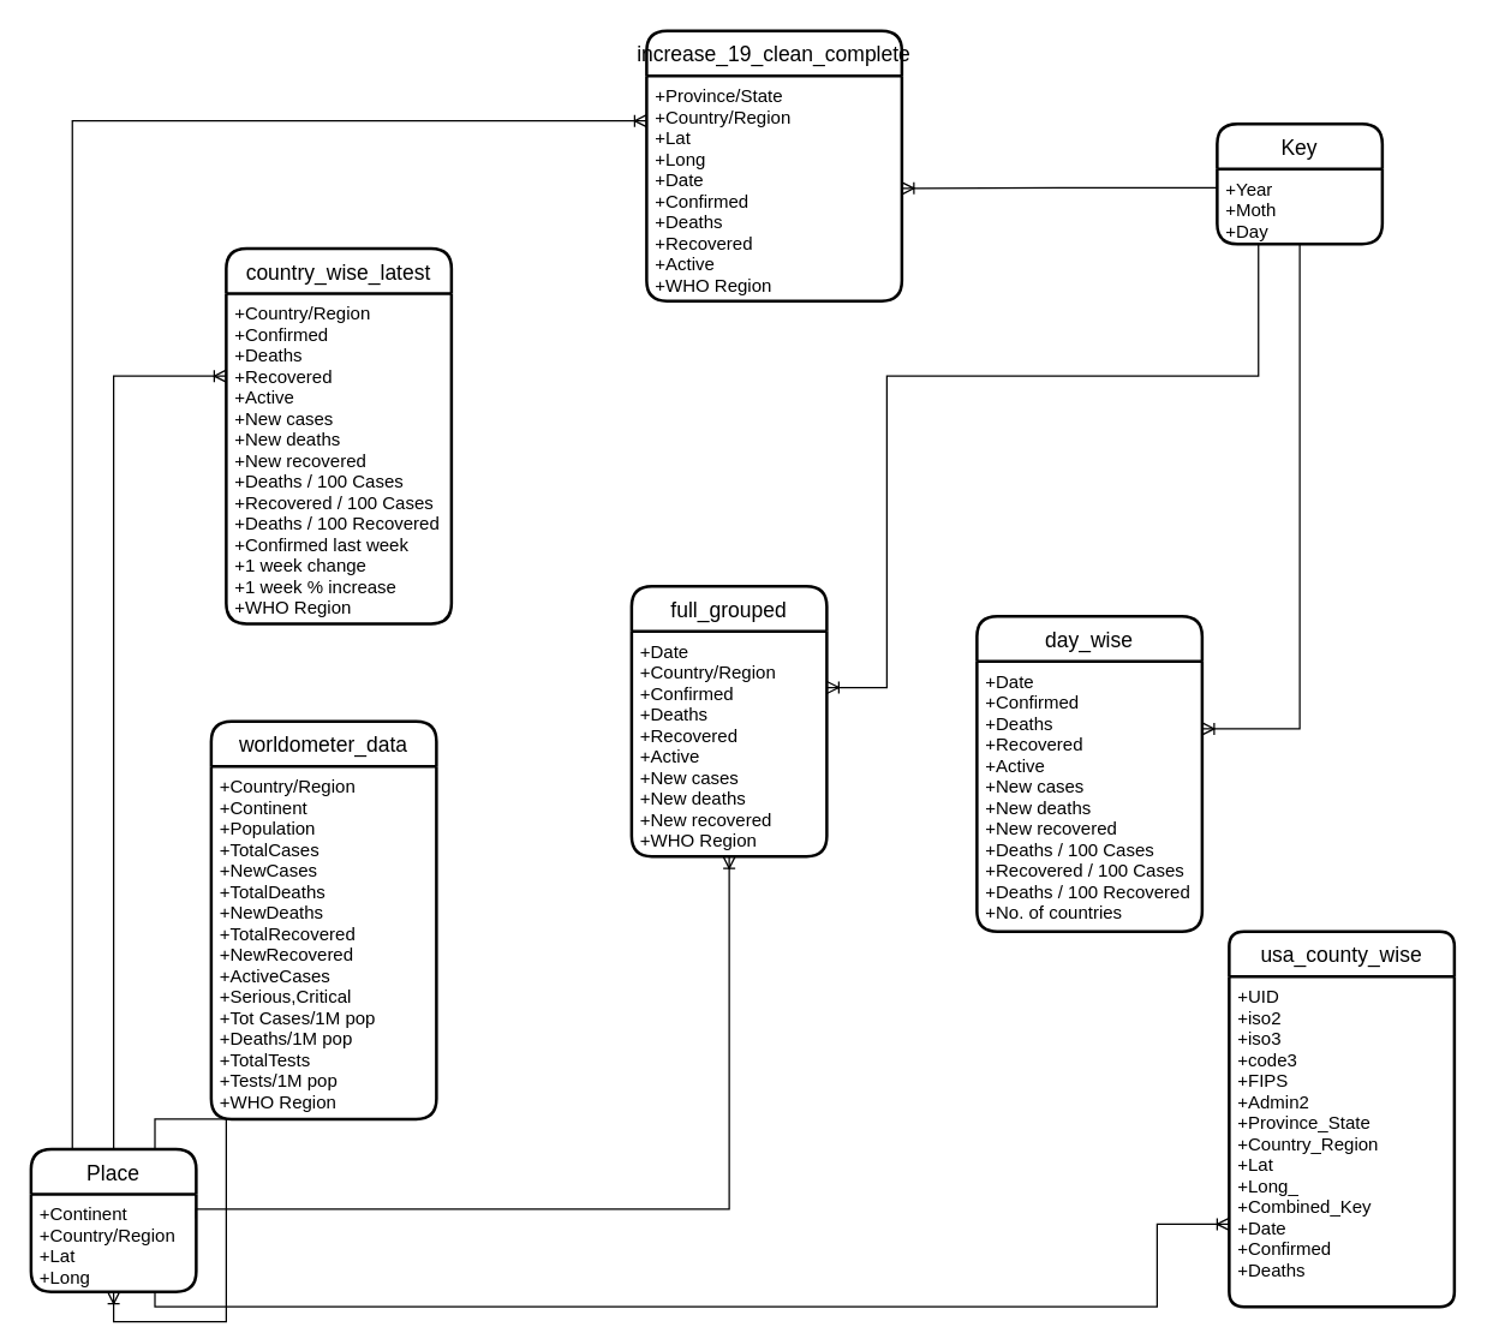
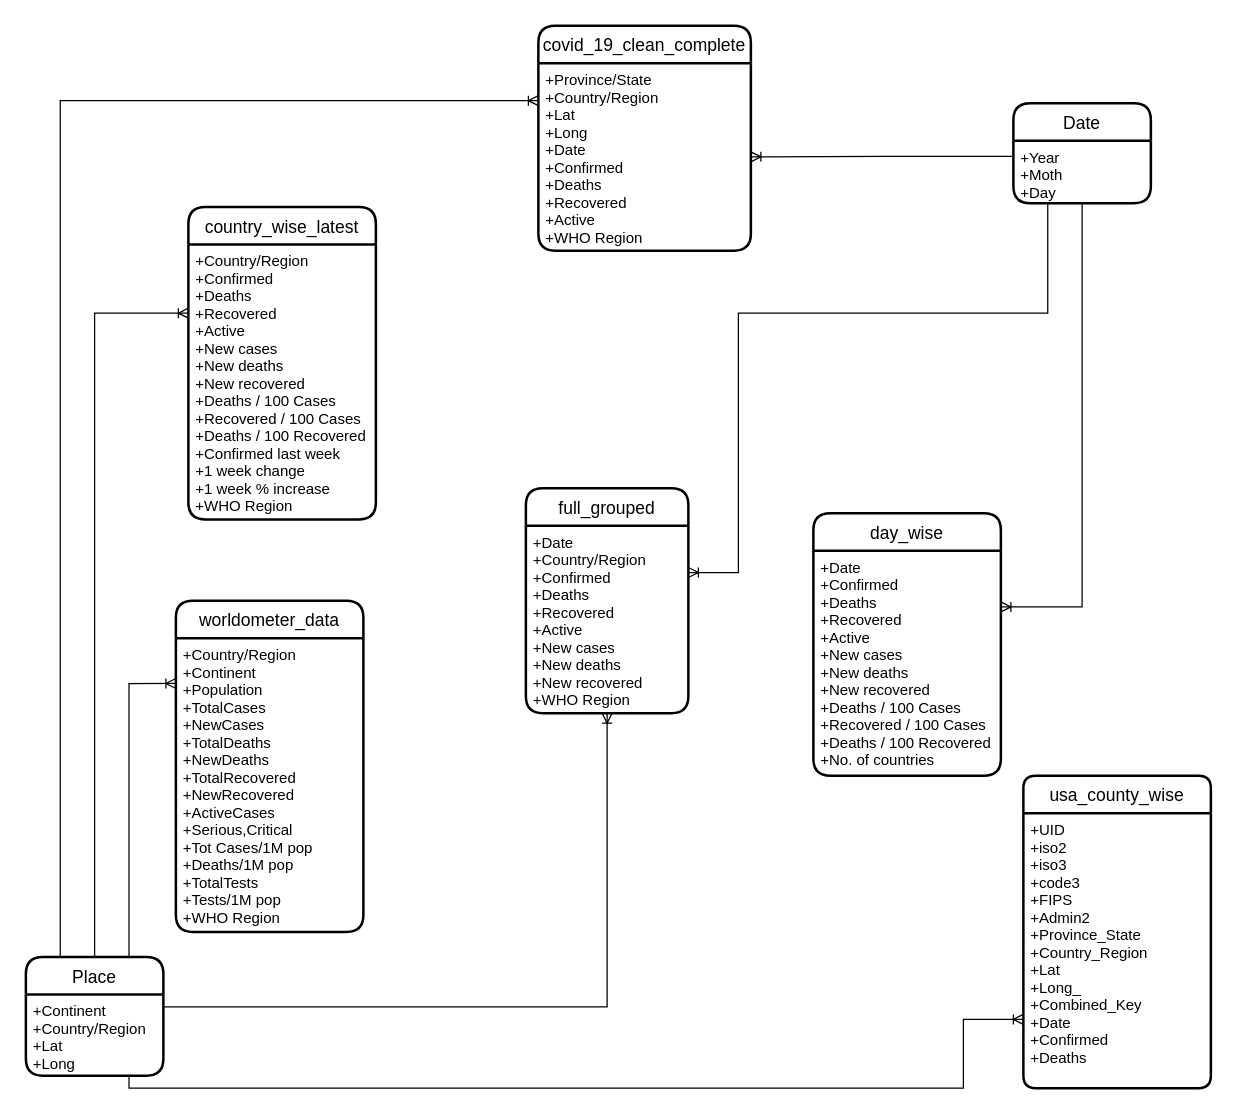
- <mxCell id="8" value="increase_19_clean_complete" style="swimlane;childLayout=stackLayout;horizontal=1;startSize=30;horizontalStack=0;rounded=1;fontSize=14;fontStyle=0;strokeWidth=2;resizeParent=0;resizeLast=1;shadow=0;dashed=0;align=center;" vertex="1" parent="1"><mxGeometry x="430" y="20" width="170" height="180" as="geometry" /></mxCell>
+ <mxCell id="8" value="covid_19_clean_complete" style="swimlane;childLayout=stackLayout;horizontal=1;startSize=30;horizontalStack=0;rounded=1;fontSize=14;fontStyle=0;strokeWidth=2;resizeParent=0;resizeLast=1;shadow=0;dashed=0;align=center;" vertex="1" parent="1"><mxGeometry x="430" y="20" width="170" height="180" as="geometry" /></mxCell>
- <mxCell id="14" value="Key" style="swimlane;childLayout=stackLayout;horizontal=1;startSize=30;horizontalStack=0;rounded=1;fontSize=14;fontStyle=0;strokeWidth=2;resizeParent=0;resizeLast=1;shadow=0;dashed=0;align=center;" vertex="1" parent="1"><mxGeometry x="810" y="82" width="110" height="80" as="geometry" /></mxCell>
+ <mxCell id="14" value="Date" style="swimlane;childLayout=stackLayout;horizontal=1;startSize=30;horizontalStack=0;rounded=1;fontSize=14;fontStyle=0;strokeWidth=2;resizeParent=0;resizeLast=1;shadow=0;dashed=0;align=center;" vertex="1" parent="1"><mxGeometry x="810" y="82" width="110" height="80" as="geometry" /></mxCell>
- <mxCell id="24" style="edgeStyle=orthogonalEdgeStyle;rounded=0;comic=0;sketch=0;orthogonalLoop=1;jettySize=auto;html=1;shadow=0;strokeColor=default;endArrow=ERoneToMany;endFill=0;exitX=0.75;exitY=0;exitDx=0;exitDy=0;" edge="1" parent="1" source="19" target="20"><mxGeometry relative="1" as="geometry"><mxPoint x="100" y="720" as="sourcePoint" /><mxPoint x="430" y="930.06" as="targetPoint" /></mxGeometry></mxCell>
+ <mxCell id="24" style="edgeStyle=orthogonalEdgeStyle;rounded=0;comic=0;sketch=0;orthogonalLoop=1;jettySize=auto;html=1;shadow=0;strokeColor=default;endArrow=ERoneToMany;endFill=0;entryX=0;entryY=0.25;entryDx=0;entryDy=0;exitX=0.75;exitY=0;exitDx=0;exitDy=0;" edge="1" parent="1" source="19" target="12"><mxGeometry relative="1" as="geometry"><mxPoint x="100" y="720" as="sourcePoint" /><mxPoint x="430" y="930.06" as="targetPoint" /></mxGeometry></mxCell>
